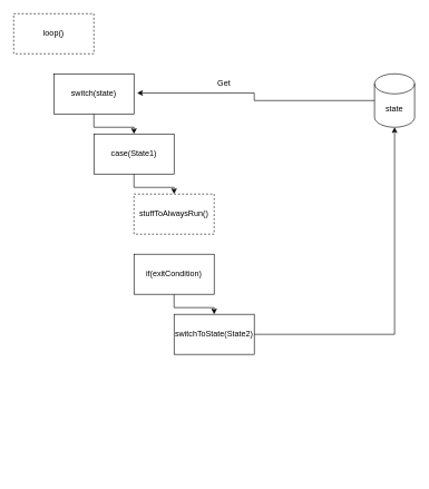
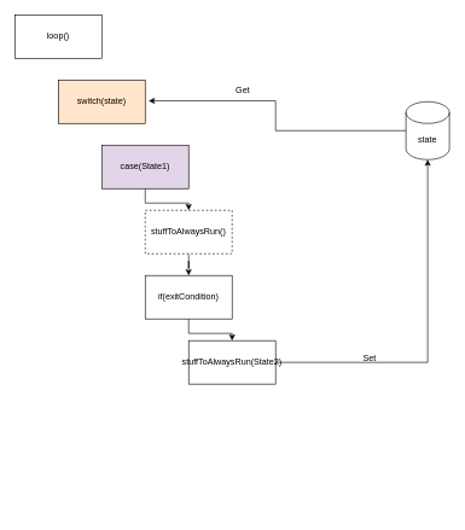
- <mxCell id="2" value="&lt;div&gt;loop()&lt;/div&gt;" style="rounded=0;whiteSpace=wrap;html=1;dashed=1;" vertex="1" parent="1"><mxGeometry x="20" y="20" width="120" height="60" as="geometry" /></mxCell>
+ <mxCell id="2" value="&lt;div&gt;loop()&lt;/div&gt;" style="rounded=0;whiteSpace=wrap;html=1;" vertex="1" parent="1"><mxGeometry x="20" y="20" width="120" height="60" as="geometry" /></mxCell>
- <mxCell id="4" value="switch(state)" style="rounded=0;whiteSpace=wrap;html=1;" vertex="1" parent="1"><mxGeometry x="80" y="110" width="120" height="60" as="geometry" /></mxCell>
+ <mxCell id="4" value="switch(state)" style="rounded=0;whiteSpace=wrap;html=1;fillColor=#ffe6cc;" vertex="1" parent="1"><mxGeometry x="80" y="110" width="120" height="60" as="geometry" /></mxCell>
- <mxCell id="11" value="state" style="shape=cylinder3;whiteSpace=wrap;html=1;boundedLbl=1;backgroundOutline=1;size=15;" vertex="1" parent="1"><mxGeometry x="560" y="110" width="60" height="80" as="geometry" /></mxCell>
+ <mxCell id="11" value="state" style="shape=cylinder3;whiteSpace=wrap;html=1;boundedLbl=1;backgroundOutline=1;size=15;" vertex="1" parent="1"><mxGeometry x="560" y="140" width="60" height="80" as="geometry" /></mxCell>
- <mxCell id="3" style="edgeStyle=orthogonalEdgeStyle;rounded=0;orthogonalLoop=1;jettySize=auto;html=1;" edge="1" parent="1" source="4" target="6"><mxGeometry relative="1" as="geometry" /></mxCell>
- <mxCell id="6" value="case(State1)" style="rounded=0;whiteSpace=wrap;html=1;" vertex="1" parent="1"><mxGeometry x="140" y="200" width="120" height="60" as="geometry" /></mxCell>
+ <mxCell id="6" value="case(State1)" style="rounded=0;whiteSpace=wrap;html=1;fillColor=#e1d5e7;" vertex="1" parent="1"><mxGeometry x="140" y="200" width="120" height="60" as="geometry" /></mxCell>
+ <mxCell id="7" style="edgeStyle=orthogonalEdgeStyle;rounded=0;orthogonalLoop=1;jettySize=auto;html=1;" edge="1" parent="1" source="8" target="10"><mxGeometry relative="1" as="geometry" /></mxCell>
+ <mxCell id="17" value="&lt;div&gt;Set&lt;/div&gt;" style="text;html=1;strokeColor=none;fillColor=none;align=center;verticalAlign=middle;whiteSpace=wrap;rounded=0;" vertex="1" parent="1"><mxGeometry x="480" y="480" width="60" height="30" as="geometry" /></mxCell>
- <mxCell id="13" value="switchToState(State2)" style="rounded=0;whiteSpace=wrap;html=1;" vertex="1" parent="1"><mxGeometry x="260" y="470" width="120" height="60" as="geometry" /></mxCell>
+ <mxCell id="13" value="stuffToAlwaysRun(State2)" style="rounded=0;whiteSpace=wrap;html=1;" vertex="1" parent="1"><mxGeometry x="260" y="470" width="120" height="60" as="geometry" /></mxCell>
